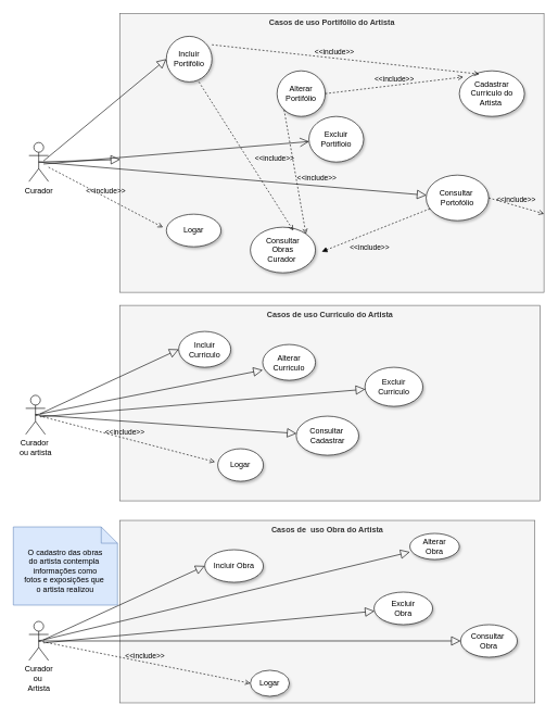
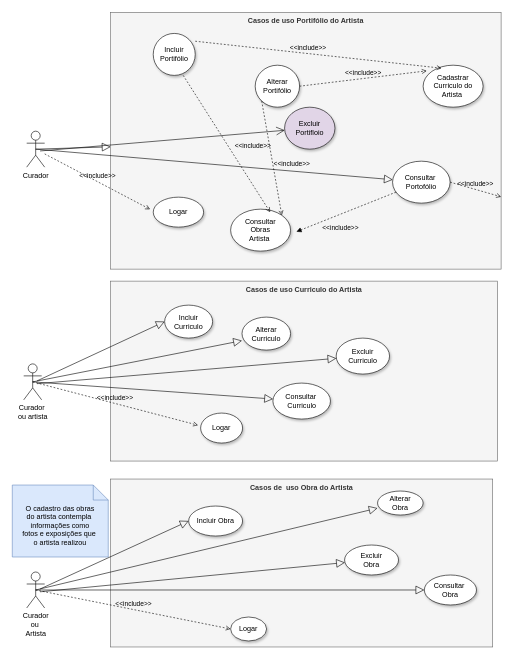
- <mxCell id="5" value="" style="edgeStyle=none;html=1;endArrow=block;endFill=0;endSize=12;verticalAlign=bottom;rounded=0;entryX=0;entryY=0.5;entryDx=0;entryDy=0;exitX=0.744;exitY=0.472;exitDx=0;exitDy=0;exitPerimeter=0;" parent="1" source="4" target="3" edge="1"><mxGeometry width="160" relative="1" as="geometry"><mxPoint x="125" y="155" as="sourcePoint" /><mxPoint x="285" y="155" as="targetPoint" /></mxGeometry></mxCell>
- <mxCell id="7" value="Excluir Portifloio" style="ellipse;whiteSpace=wrap;html=1;shadow=1;" parent="1" vertex="1"><mxGeometry x="474" y="178" width="84" height="70" as="geometry" /></mxCell>
+ <mxCell id="7" value="Excluir Portifloio" style="ellipse;whiteSpace=wrap;html=1;shadow=1;fillColor=#e1d5e7;" parent="1" vertex="1"><mxGeometry x="474" y="178" width="84" height="70" as="geometry" /></mxCell>
- <mxCell id="37" value="Consultar&lt;br&gt;Obras &lt;br&gt;Curador&amp;nbsp;" style="ellipse;whiteSpace=wrap;html=1;shadow=1;" parent="1" vertex="1"><mxGeometry x="384" y="348" width="100" height="70" as="geometry" /></mxCell>
+ <mxCell id="37" value="Consultar&lt;br&gt;Obras &lt;br&gt;Artista&amp;nbsp;" style="ellipse;whiteSpace=wrap;html=1;shadow=1;" parent="1" vertex="1"><mxGeometry x="384" y="348" width="100" height="70" as="geometry" /></mxCell>
- <mxCell id="20" value="Consultar&amp;nbsp;&lt;br&gt;Cadastrar" style="ellipse;whiteSpace=wrap;html=1;shadow=1;" parent="1" vertex="1"><mxGeometry x="454.5" y="638" width="96" height="60" as="geometry" /></mxCell>
+ <mxCell id="20" value="Consultar&amp;nbsp;&lt;br&gt;Curriculo" style="ellipse;whiteSpace=wrap;html=1;shadow=1;" parent="1" vertex="1"><mxGeometry x="454.5" y="638" width="96" height="60" as="geometry" /></mxCell>
